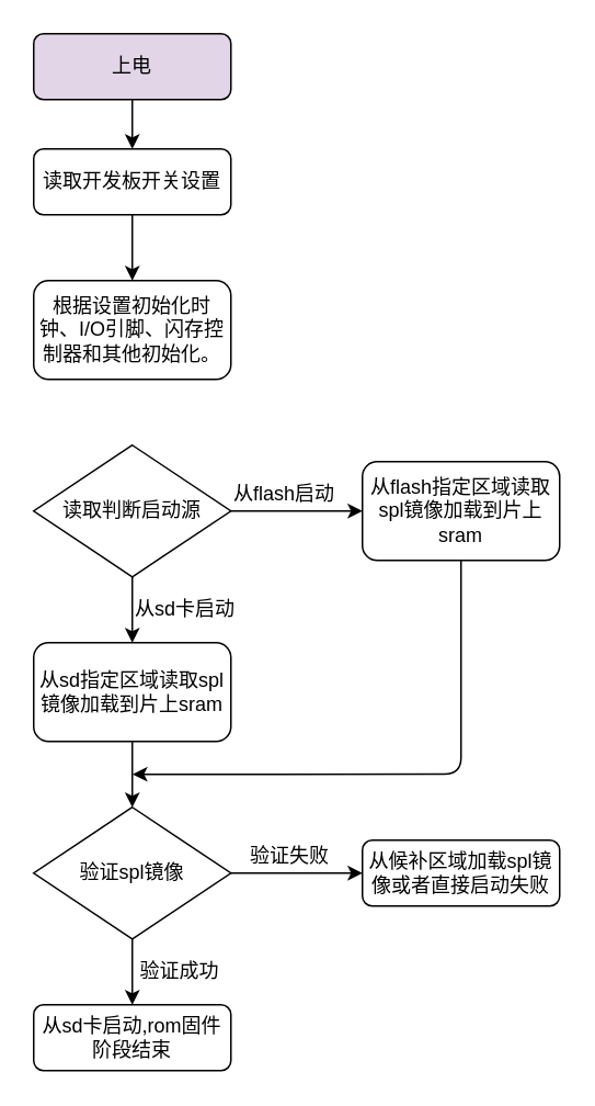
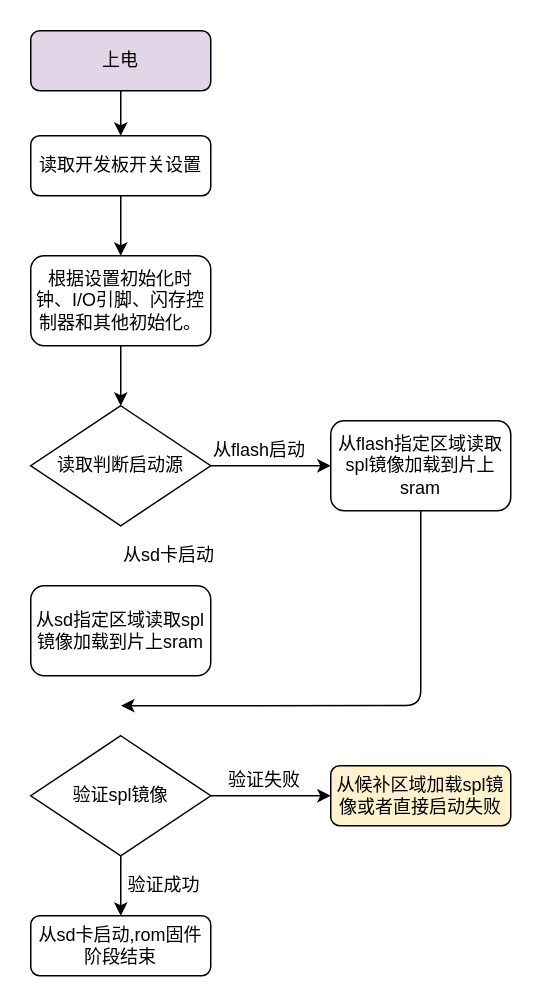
+ <mxCell id="12" value="" style="endArrow=classic;html=1;exitX=0.5;exitY=1;exitDx=0;exitDy=0;entryX=0.5;entryY=0;entryDx=0;entryDy=0;" edge="1" parent="1" source="5" target="7"><mxGeometry width="50" height="50" relative="1" as="geometry"><mxPoint x="79.5" y="230" as="sourcePoint" /><mxPoint x="79.5" y="270" as="targetPoint" /></mxGeometry></mxCell>
- <mxCell id="8" value="" style="endArrow=classic;html=1;exitX=0.5;exitY=1;exitDx=0;exitDy=0;entryX=0.5;entryY=0;entryDx=0;entryDy=0;" edge="1" parent="1" source="7" target="13"><mxGeometry width="50" height="50" relative="1" as="geometry"><mxPoint x="79.5" y="360" as="sourcePoint" /><mxPoint x="79.5" y="400" as="targetPoint" /></mxGeometry></mxCell>
- <mxCell id="16" value="" style="endArrow=classic;html=1;exitX=0.5;exitY=1;exitDx=0;exitDy=0;entryX=0.5;entryY=0;entryDx=0;entryDy=0;" edge="1" parent="1" source="13" target="15"><mxGeometry width="50" height="50" relative="1" as="geometry"><mxPoint x="200" y="480" as="sourcePoint" /><mxPoint x="250" y="430" as="targetPoint" /></mxGeometry></mxCell>
- <mxCell id="23" value="从候补区域加载spl镜像或者直接启动失败" style="rounded=1;whiteSpace=wrap;html=1;" vertex="1" parent="1"><mxGeometry x="220" y="510" width="120" height="40" as="geometry" /></mxCell>
+ <mxCell id="23" value="从候补区域加载spl镜像或者直接启动失败" style="rounded=1;whiteSpace=wrap;html=1;fillColor=#fff2cc;" vertex="1" parent="1"><mxGeometry x="220" y="510" width="120" height="40" as="geometry" /></mxCell>
